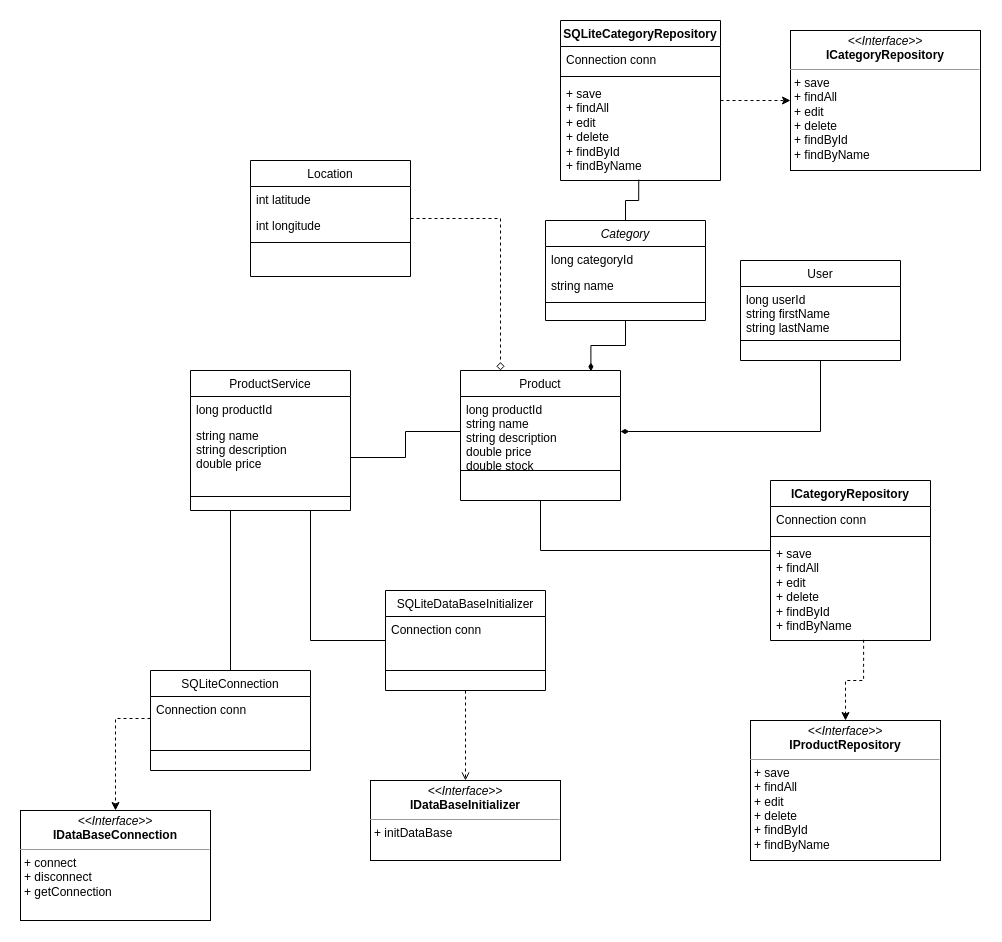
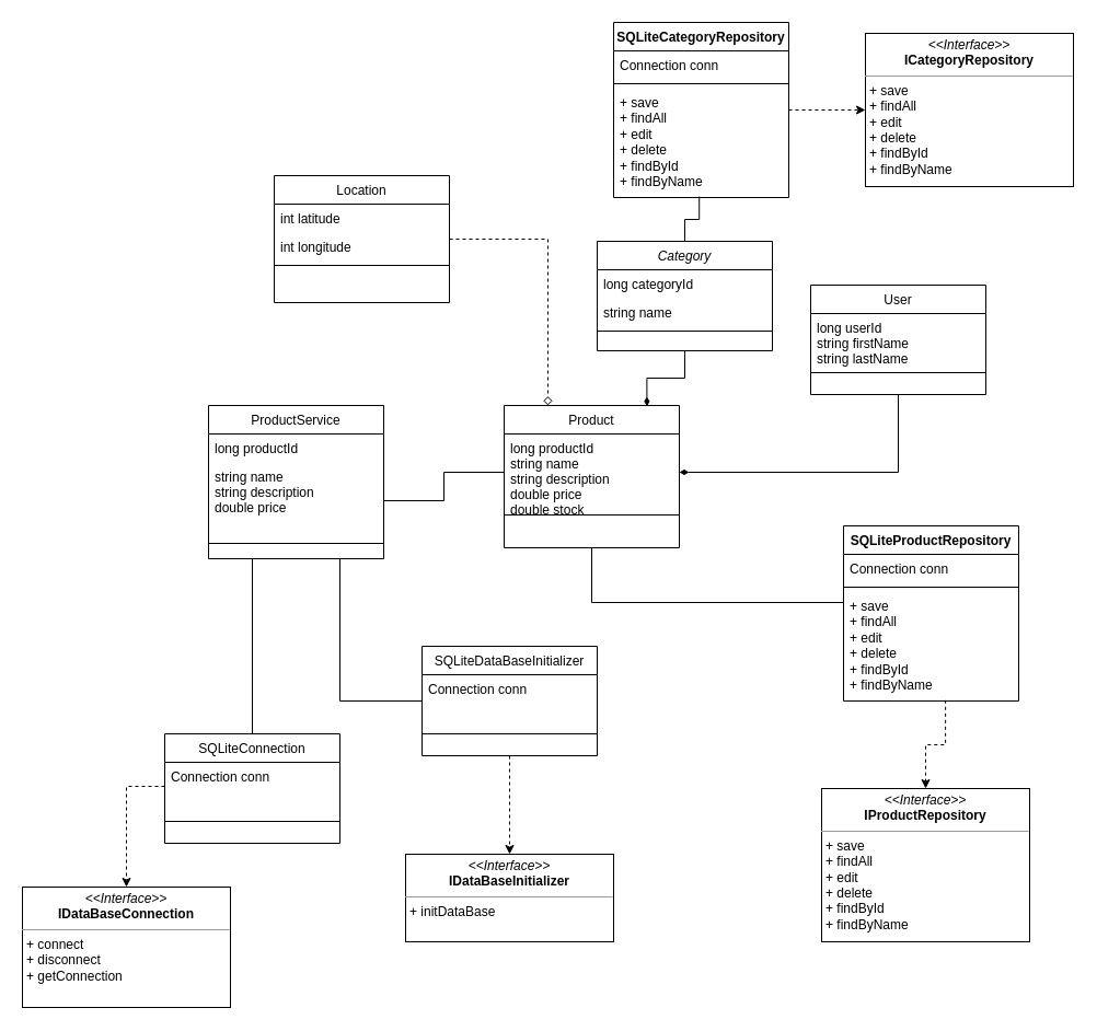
- <mxCell id="25" value="ICategoryRepository" style="swimlane;fontStyle=1;align=center;verticalAlign=top;childLayout=stackLayout;horizontal=1;startSize=26;horizontalStack=0;resizeParent=1;resizeParentMax=0;resizeLast=0;collapsible=1;marginBottom=0;whiteSpace=wrap;html=1;" parent="1" vertex="1"><mxGeometry x="770" y="480" width="160" height="160" as="geometry" /></mxCell>
+ <mxCell id="25" value="SQLiteProductRepository" style="swimlane;fontStyle=1;align=center;verticalAlign=top;childLayout=stackLayout;horizontal=1;startSize=26;horizontalStack=0;resizeParent=1;resizeParentMax=0;resizeLast=0;collapsible=1;marginBottom=0;whiteSpace=wrap;html=1;" parent="1" vertex="1"><mxGeometry x="770" y="480" width="160" height="160" as="geometry" /></mxCell>
- <mxCell id="48" style="edgeStyle=orthogonalEdgeStyle;rounded=0;orthogonalLoop=1;jettySize=auto;html=1;entryX=0.5;entryY=0;entryDx=0;entryDy=0;dashed=1;endArrow=open;endFill=1;exitX=0.5;exitY=1;exitDx=0;exitDy=0;" parent="1" source="44" target="47" edge="1"><mxGeometry relative="1" as="geometry" /></mxCell>
+ <mxCell id="48" style="edgeStyle=orthogonalEdgeStyle;rounded=0;orthogonalLoop=1;jettySize=auto;html=1;entryX=0.5;entryY=0;entryDx=0;entryDy=0;dashed=1;endArrow=classic;endFill=1;exitX=0.5;exitY=1;exitDx=0;exitDy=0;" parent="1" source="44" target="47" edge="1"><mxGeometry relative="1" as="geometry" /></mxCell>
